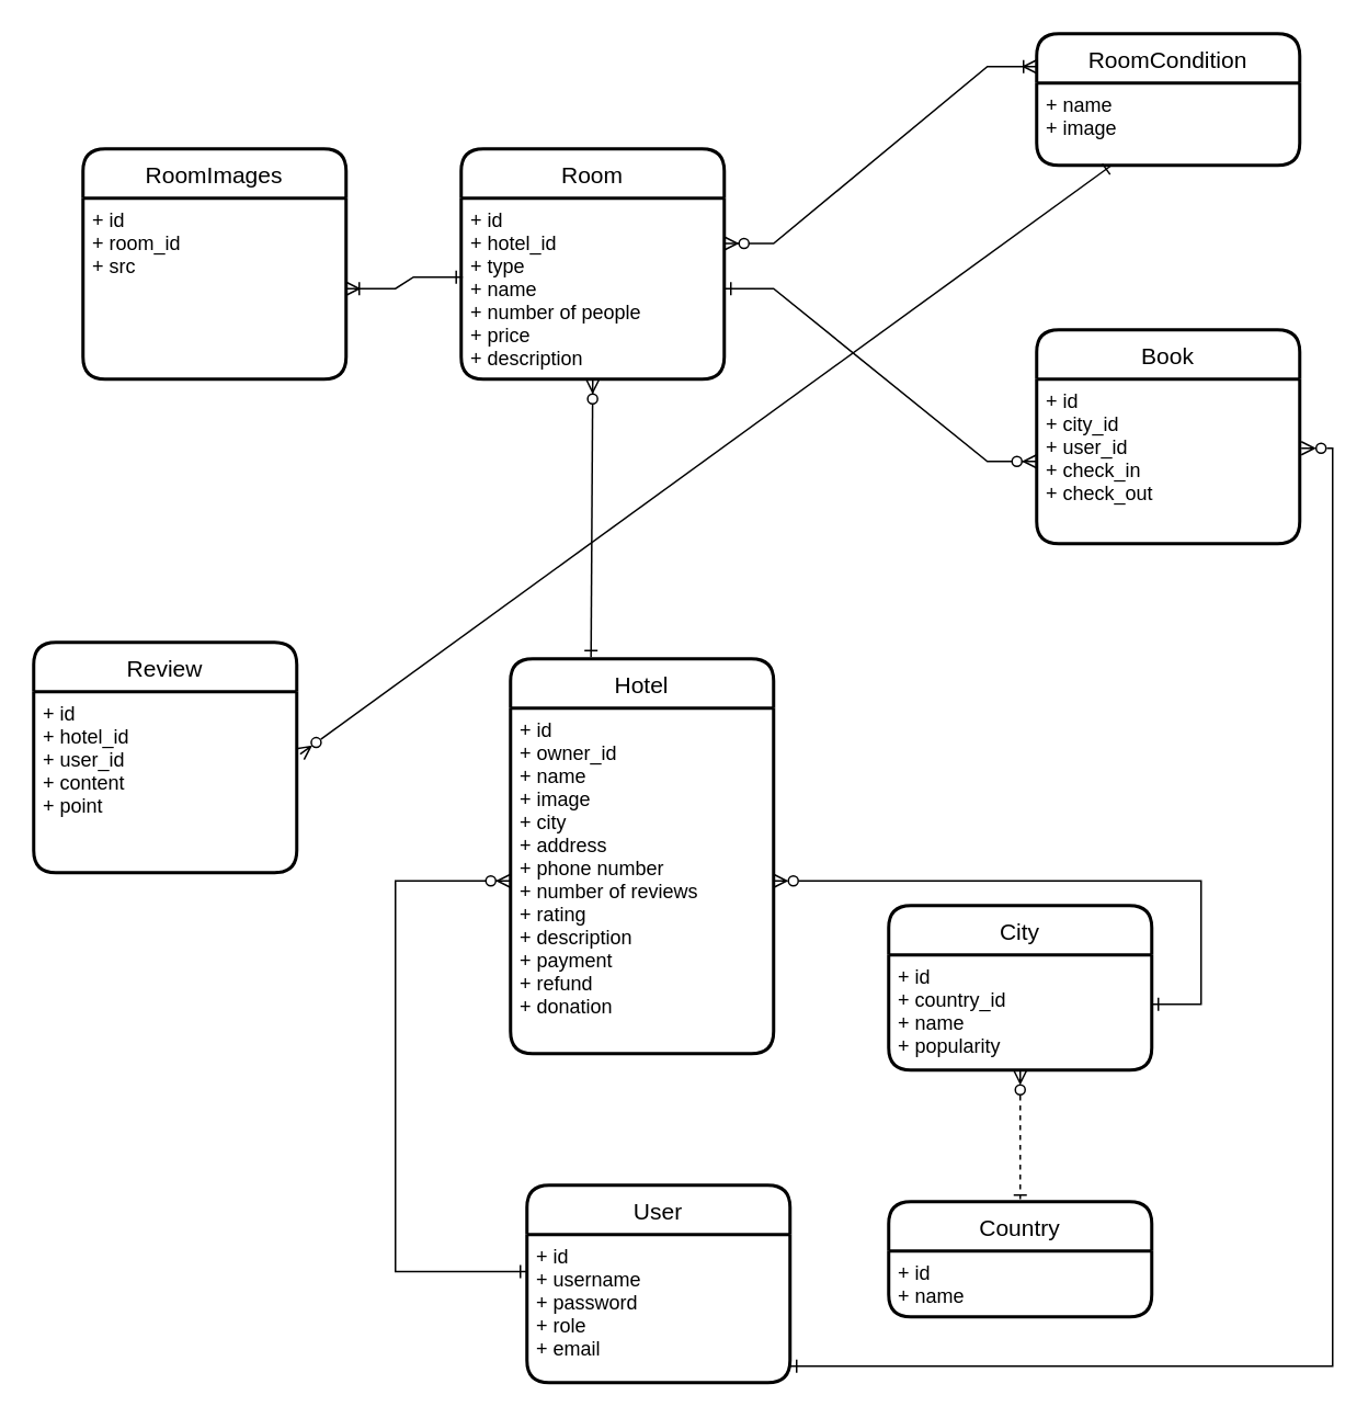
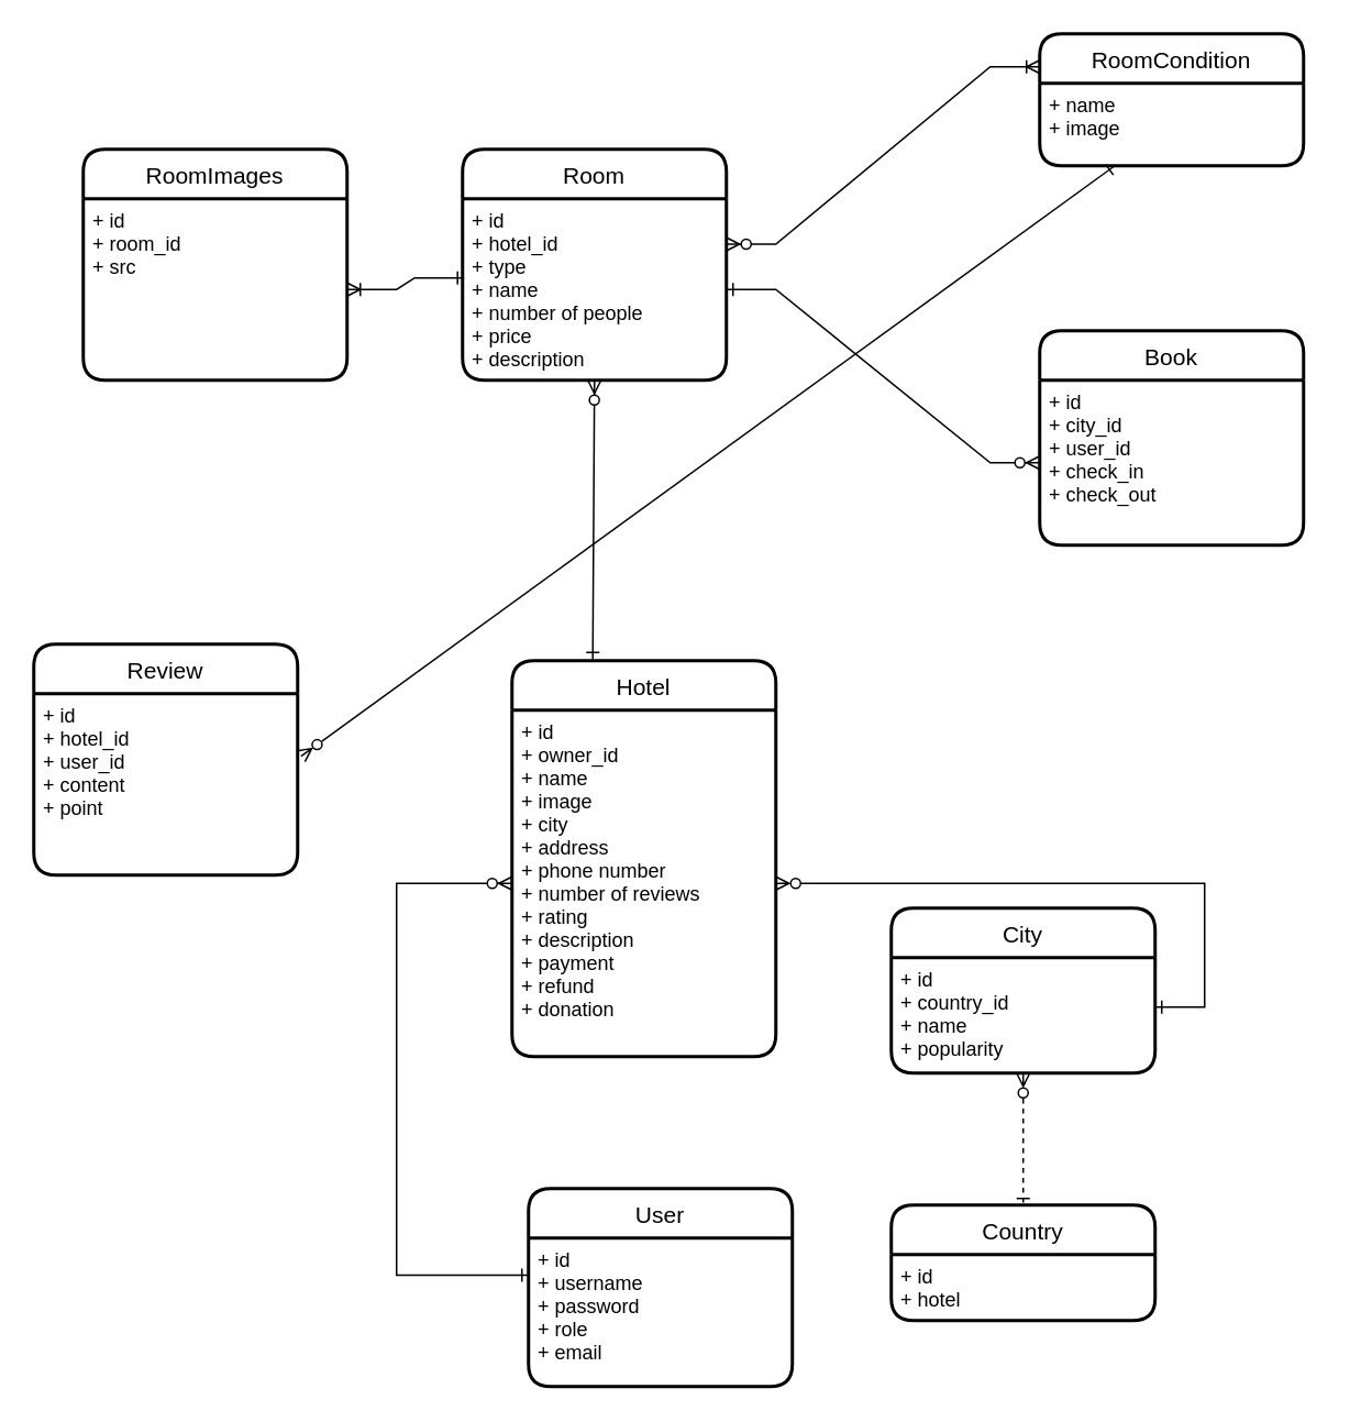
- <mxCell id="28" style="edgeStyle=orthogonalEdgeStyle;rounded=0;orthogonalLoop=1;jettySize=auto;html=1;entryX=1.006;entryY=0.42;entryDx=0;entryDy=0;entryPerimeter=0;startArrow=ERone;startFill=0;endArrow=ERzeroToMany;endFill=0;" parent="1" source="17" target="9" edge="1"><mxGeometry relative="1" as="geometry"><Array as="points"><mxPoint x="810" y="830" /><mxPoint x="810" y="272" /></Array></mxGeometry></mxCell>
- <mxCell id="24" value="+ id&#10;+ name" style="align=left;strokeColor=none;fillColor=none;spacingLeft=4;fontSize=12;verticalAlign=top;resizable=0;rotatable=0;part=1;" parent="23" vertex="1"><mxGeometry y="30" width="160" height="40" as="geometry" /></mxCell>
+ <mxCell id="24" value="+ id&#10;+ hotel" style="align=left;strokeColor=none;fillColor=none;spacingLeft=4;fontSize=12;verticalAlign=top;resizable=0;rotatable=0;part=1;" parent="23" vertex="1"><mxGeometry y="30" width="160" height="40" as="geometry" /></mxCell>
